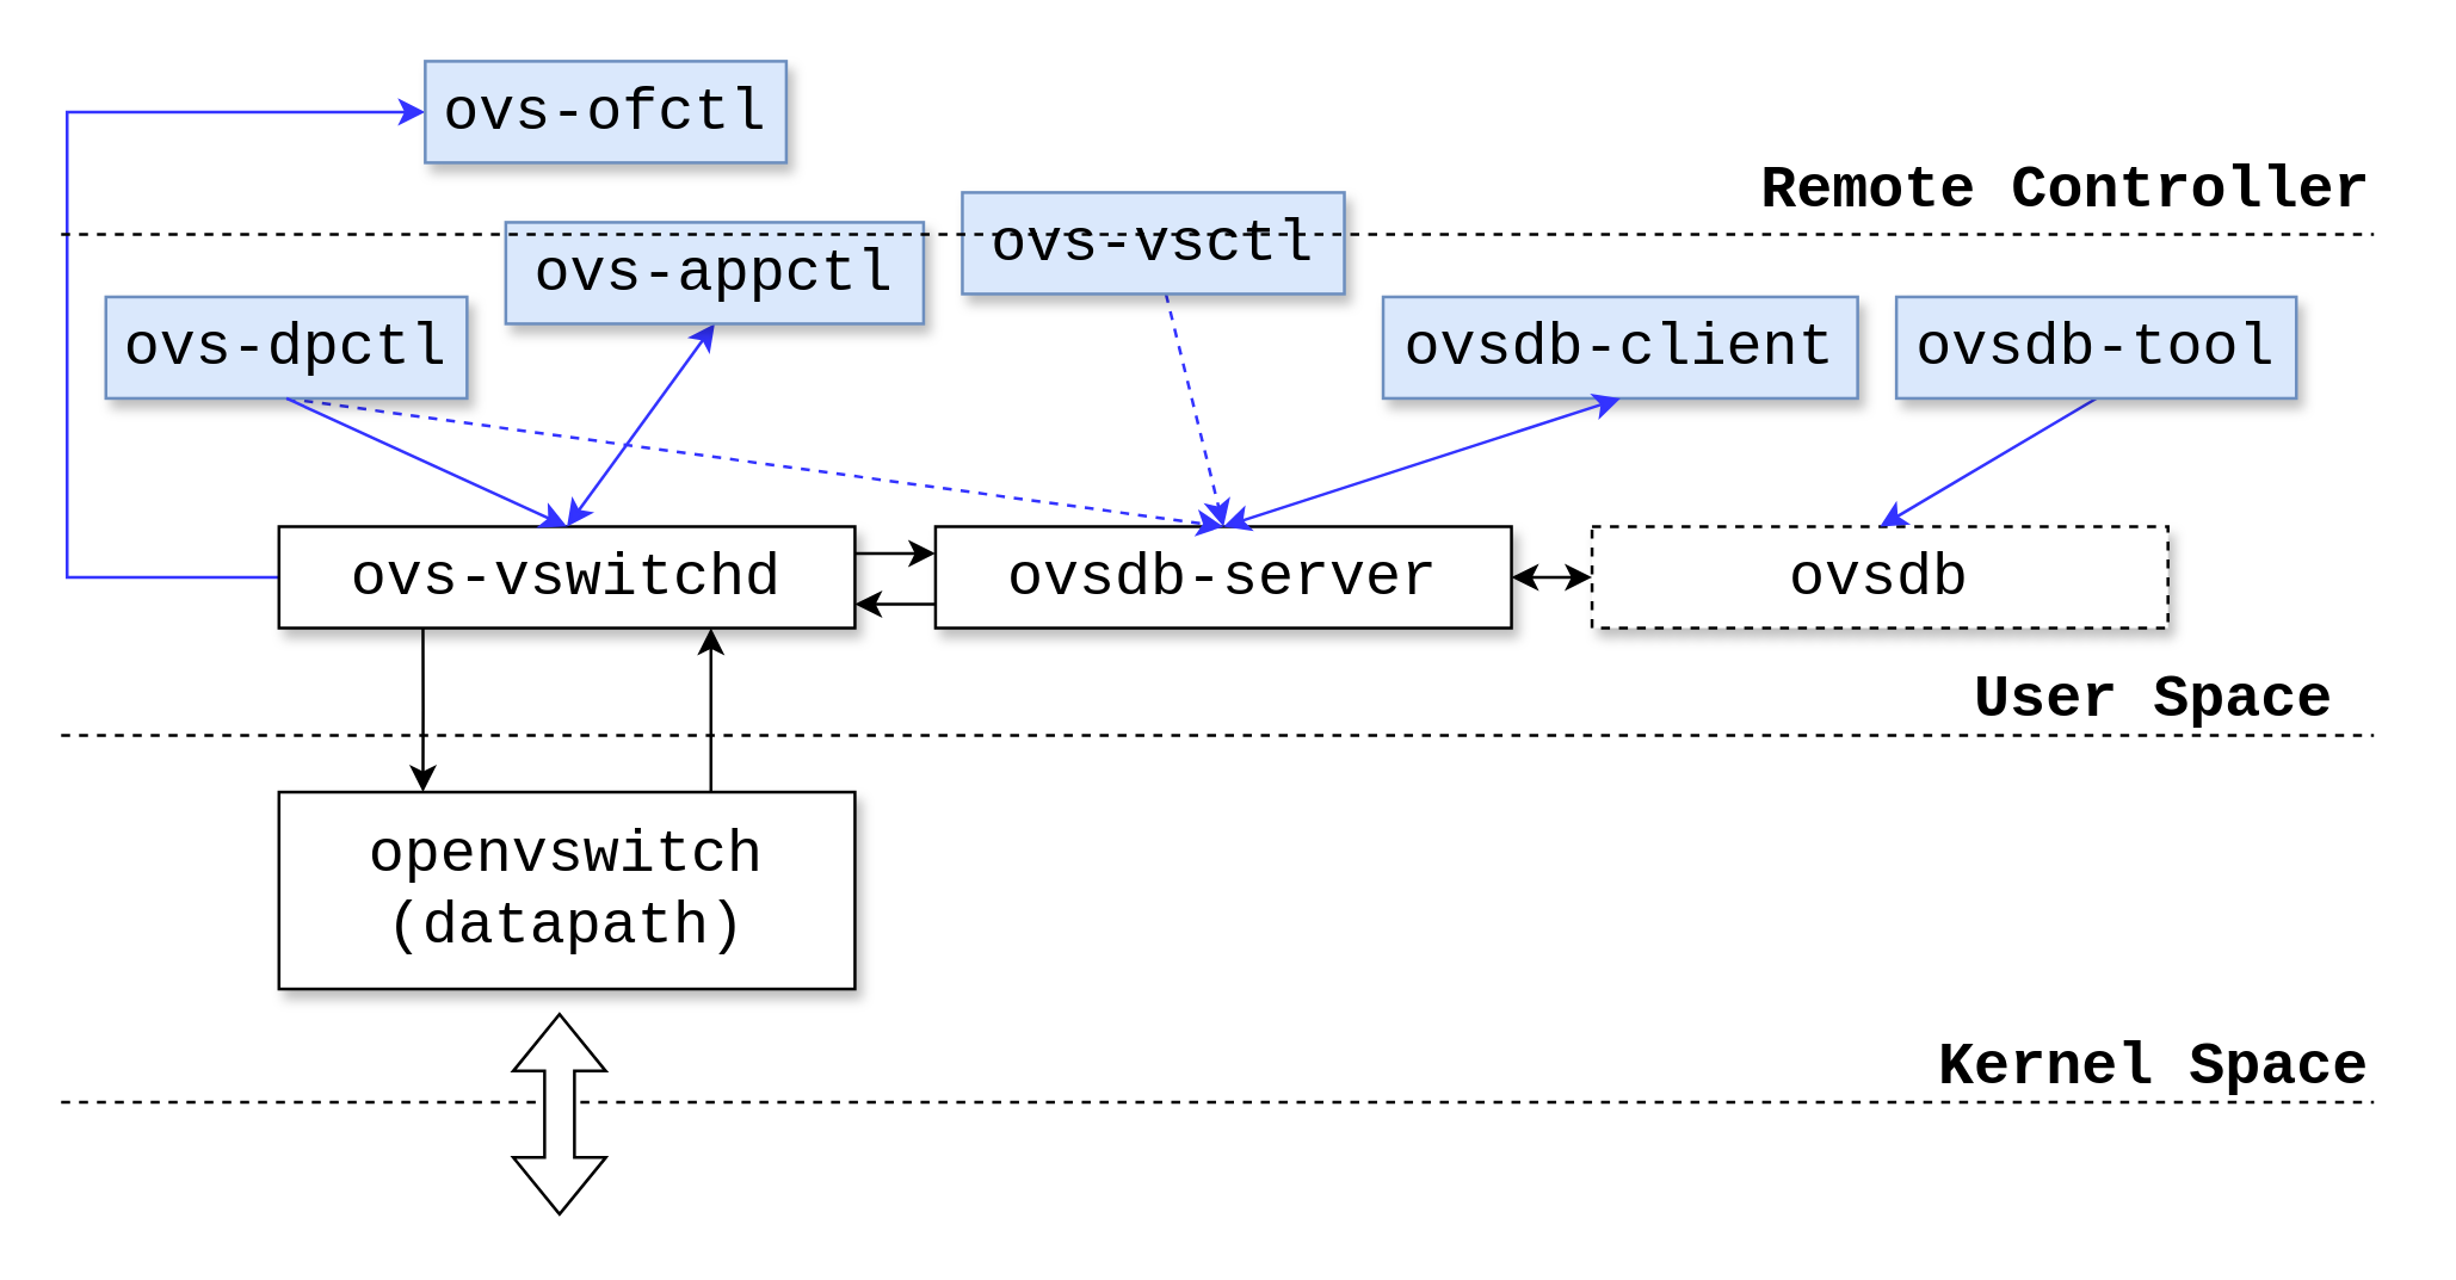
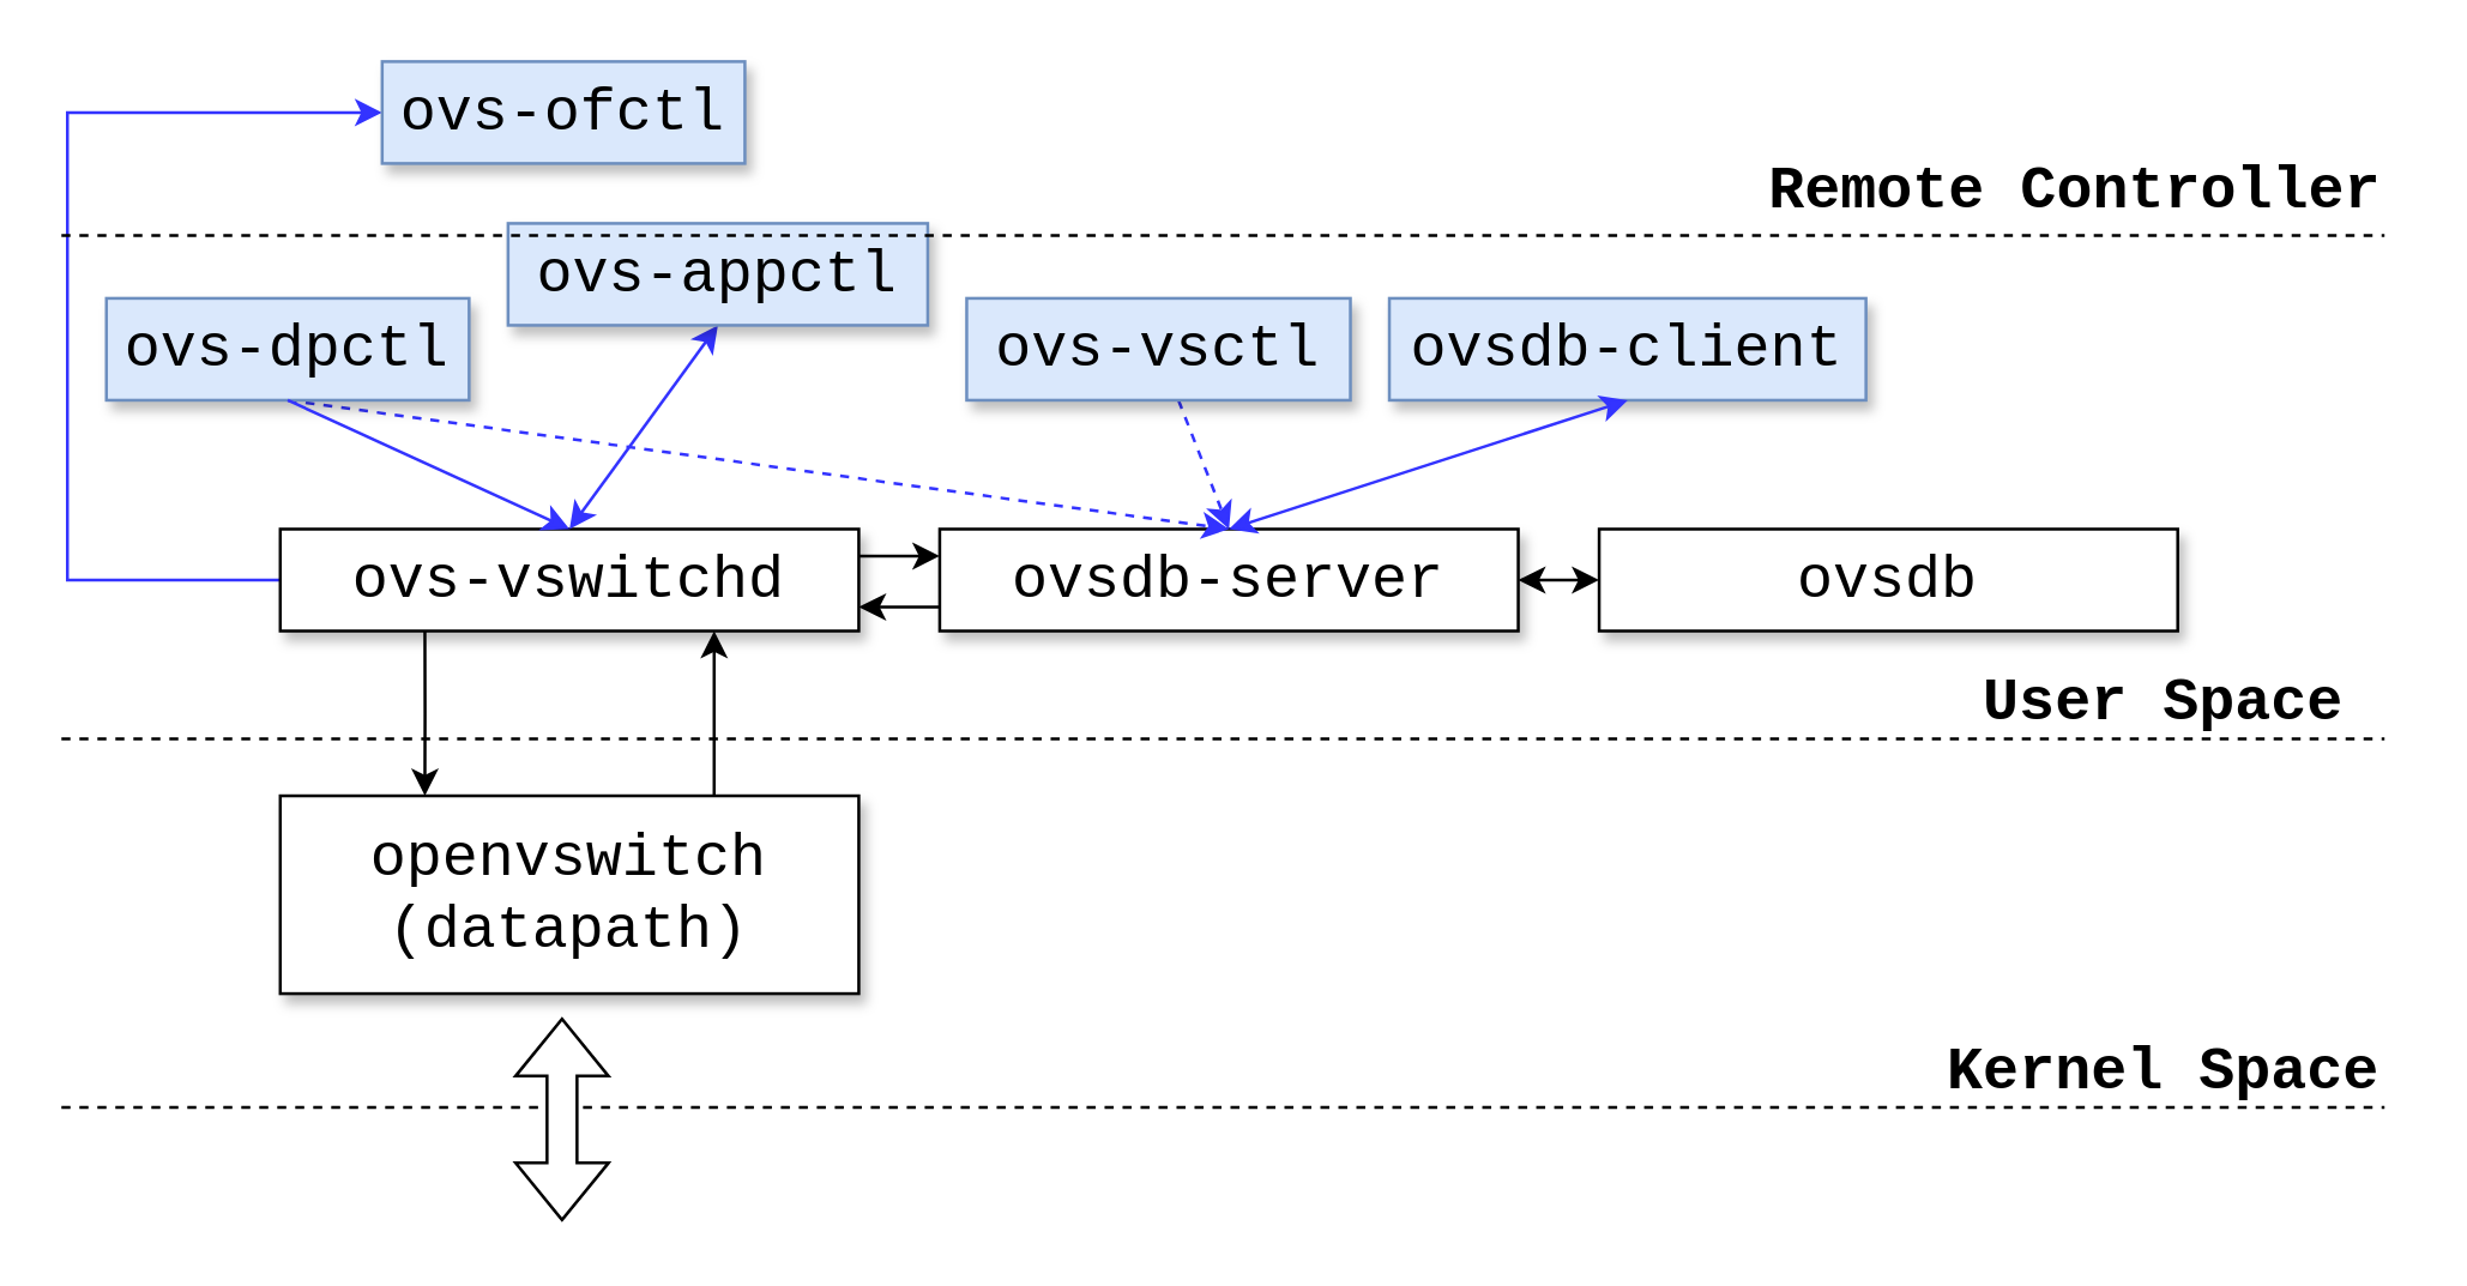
- <mxCell id="24" value="&lt;font face=&quot;Courier New&quot; style=&quot;font-size: 20px&quot;&gt;ovs-ofctl&lt;/font&gt;" style="rounded=0;whiteSpace=wrap;html=1;shadow=1;fillColor=#dae8fc;strokeColor=#6c8ebf;" vertex="1" parent="1"><mxGeometry x="142" y="20" width="121" height="34" as="geometry" /></mxCell>
+ <mxCell id="24" value="&lt;font face=&quot;Courier New&quot; style=&quot;font-size: 20px&quot;&gt;ovs-ofctl&lt;/font&gt;" style="rounded=0;whiteSpace=wrap;html=1;shadow=1;fillColor=#dae8fc;strokeColor=#6c8ebf;" vertex="1" parent="1"><mxGeometry x="127" y="20" width="121" height="34" as="geometry" /></mxCell>
- <mxCell id="18" value="&lt;font face=&quot;Courier New&quot; style=&quot;font-size: 20px&quot;&gt;ovs-vsctl&lt;/font&gt;" style="rounded=0;whiteSpace=wrap;html=1;shadow=1;fillColor=#dae8fc;strokeColor=#6c8ebf;" vertex="1" parent="1"><mxGeometry x="322" y="64" width="128" height="34" as="geometry" /></mxCell>
+ <mxCell id="18" value="&lt;font face=&quot;Courier New&quot; style=&quot;font-size: 20px&quot;&gt;ovs-vsctl&lt;/font&gt;" style="rounded=0;whiteSpace=wrap;html=1;shadow=1;fillColor=#dae8fc;strokeColor=#6c8ebf;" vertex="1" parent="1"><mxGeometry x="322" y="99" width="128" height="34" as="geometry" /></mxCell>
- <mxCell id="21" value="&lt;font face=&quot;Courier New&quot; style=&quot;font-size: 20px&quot;&gt;ovsdb-tool&lt;/font&gt;" style="rounded=0;whiteSpace=wrap;html=1;shadow=1;fillColor=#dae8fc;strokeColor=#6c8ebf;" vertex="1" parent="1"><mxGeometry x="635" y="99" width="134" height="34" as="geometry" /></mxCell>
- <mxCell id="20" style="rounded=0;orthogonalLoop=1;jettySize=auto;html=1;entryX=0.5;entryY=0;entryDx=0;entryDy=0;fontFamily=Courier New;fontSize=20;startArrow=none;startFill=0;fillColor=default;strokeColor=#3333FF;exitX=0.5;exitY=1;exitDx=0;exitDy=0;" edge="1" parent="1" source="21" target="10"><mxGeometry relative="1" as="geometry" /></mxCell>
- <mxCell id="10" value="&lt;font face=&quot;Courier New&quot; style=&quot;font-size: 20px&quot;&gt;ovsdb&lt;/font&gt;" style="rounded=0;whiteSpace=wrap;html=1;shadow=1;dashed=1;" vertex="1" parent="1"><mxGeometry x="533" y="176" width="193" height="34" as="geometry" /></mxCell>
+ <mxCell id="10" value="&lt;font face=&quot;Courier New&quot; style=&quot;font-size: 20px&quot;&gt;ovsdb&lt;/font&gt;" style="rounded=0;whiteSpace=wrap;html=1;shadow=1;" vertex="1" parent="1"><mxGeometry x="533" y="176" width="193" height="34" as="geometry" /></mxCell>
